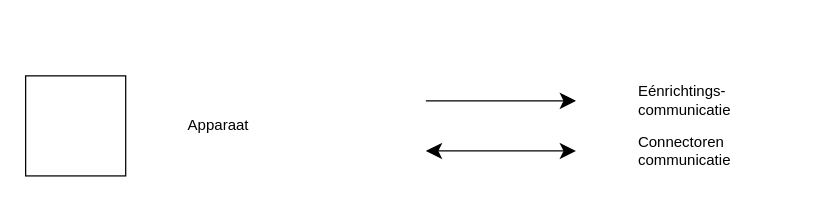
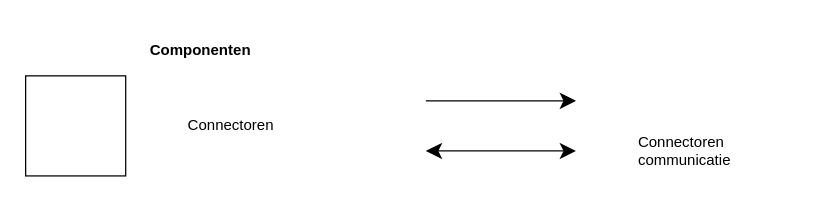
+ <mxCell id="2" value="Componenten" style="text;html=1;strokeColor=none;fillColor=none;align=center;verticalAlign=middle;whiteSpace=wrap;rounded=0;spacing=10;fontStyle=1" parent="1" vertex="1"><mxGeometry width="280" height="40" as="geometry" x="20" y="20" /></mxCell>
- <mxCell id="4" value="Eénrichtings-communicatie" style="text;html=1;strokeColor=none;fillColor=none;align=left;verticalAlign=middle;whiteSpace=wrap;rounded=0;spacing=10;" parent="1" vertex="1"><mxGeometry x="500" y="60" width="140" height="40" as="geometry" /></mxCell>
- <mxCell id="6" value="Apparaat" style="text;html=1;strokeColor=none;fillColor=none;align=left;verticalAlign=middle;whiteSpace=wrap;rounded=0;spacing=10;" parent="1" vertex="1"><mxGeometry x="140" y="60" width="160" height="80" as="geometry" /></mxCell>
+ <mxCell id="6" value="Connectoren" style="text;html=1;strokeColor=none;fillColor=none;align=left;verticalAlign=middle;whiteSpace=wrap;rounded=0;spacing=10;" parent="1" vertex="1"><mxGeometry x="140" y="60" width="160" height="80" as="geometry" /></mxCell>
